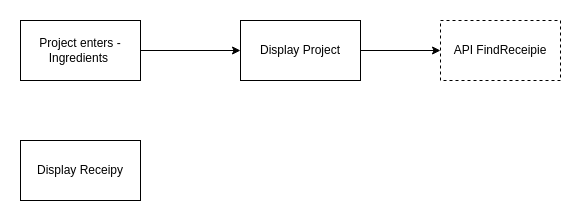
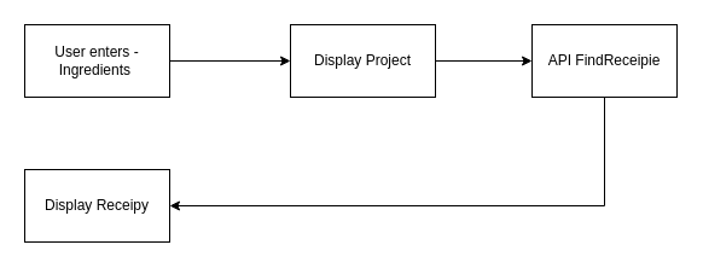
- <mxCell id="5" value="Project enters - Ingredients&amp;nbsp;" style="rounded=0;whiteSpace=wrap;html=1;" vertex="1" parent="1"><mxGeometry x="20" y="20" width="120" height="60" as="geometry" /></mxCell>
+ <mxCell id="5" value="User enters - Ingredients&amp;nbsp;" style="rounded=0;whiteSpace=wrap;html=1;" vertex="1" parent="1"><mxGeometry x="20" y="20" width="120" height="60" as="geometry" /></mxCell>
- <mxCell id="3" value="API FindReceipie" style="rounded=0;whiteSpace=wrap;html=1;dashed=1;" vertex="1" parent="1"><mxGeometry x="440" y="20" width="120" height="60" as="geometry" /></mxCell>
+ <mxCell id="3" value="API FindReceipie" style="rounded=0;whiteSpace=wrap;html=1;" vertex="1" parent="1"><mxGeometry x="440" y="20" width="120" height="60" as="geometry" /></mxCell>
+ <mxCell id="2" style="edgeStyle=orthogonalEdgeStyle;rounded=0;orthogonalLoop=1;jettySize=auto;html=1;exitX=0.5;exitY=1;exitDx=0;exitDy=0;entryX=1;entryY=0.5;entryDx=0;entryDy=0;" edge="1" parent="1" source="3" target="8"><mxGeometry relative="1" as="geometry" /></mxCell>
